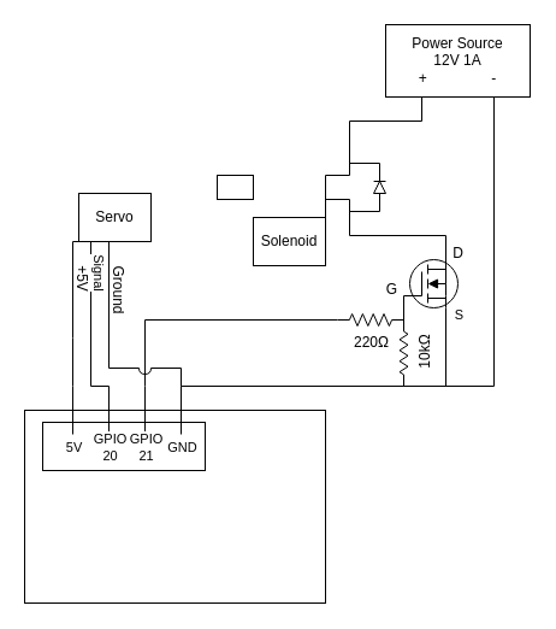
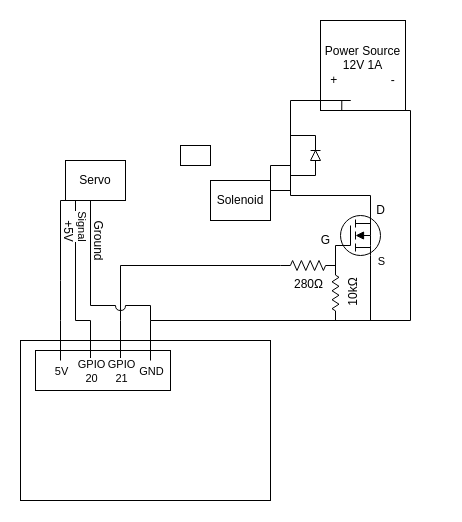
- <mxCell id="4" value="&lt;div&gt;Power Source&lt;/div&gt;&lt;div&gt;12V 1A&lt;/div&gt;&lt;div&gt;+&amp;nbsp;&amp;nbsp;&amp;nbsp;&amp;nbsp;&amp;nbsp;&amp;nbsp;&amp;nbsp;&amp;nbsp;&amp;nbsp;&amp;nbsp;&amp;nbsp;&amp;nbsp;&amp;nbsp;&amp;nbsp;&amp;nbsp; -&lt;/div&gt;" style="rounded=0;whiteSpace=wrap;html=1;fillColor=none;" vertex="1" parent="1"><mxGeometry x="320" y="20" width="120" height="60" as="geometry" /></mxCell>
+ <mxCell id="4" value="&lt;div&gt;Power Source&lt;/div&gt;&lt;div&gt;12V 1A&lt;/div&gt;&lt;div&gt;+&amp;nbsp;&amp;nbsp;&amp;nbsp;&amp;nbsp;&amp;nbsp;&amp;nbsp;&amp;nbsp;&amp;nbsp;&amp;nbsp;&amp;nbsp;&amp;nbsp;&amp;nbsp;&amp;nbsp;&amp;nbsp;&amp;nbsp; -&lt;/div&gt;" style="rounded=0;whiteSpace=wrap;html=1;fillColor=none;" vertex="1" parent="1"><mxGeometry x="320" y="20" width="85" height="90" as="geometry" /></mxCell>
- <mxCell id="21" value="220Ω" style="pointerEvents=1;verticalLabelPosition=bottom;shadow=0;dashed=0;align=center;html=1;verticalAlign=top;shape=mxgraph.electrical.resistors.resistor_2;" vertex="1" parent="1"><mxGeometry x="280" y="260" width="55" height="10" as="geometry" /></mxCell>
+ <mxCell id="21" value="280Ω" style="pointerEvents=1;verticalLabelPosition=bottom;shadow=0;dashed=0;align=center;html=1;verticalAlign=top;shape=mxgraph.electrical.resistors.resistor_2;" vertex="1" parent="1"><mxGeometry x="280" y="260" width="55" height="10" as="geometry" /></mxCell>
